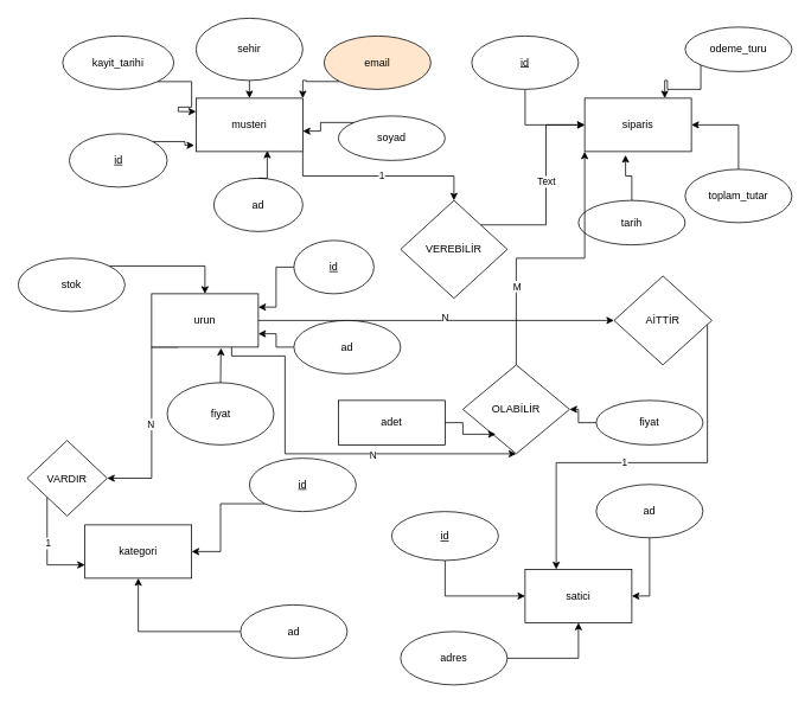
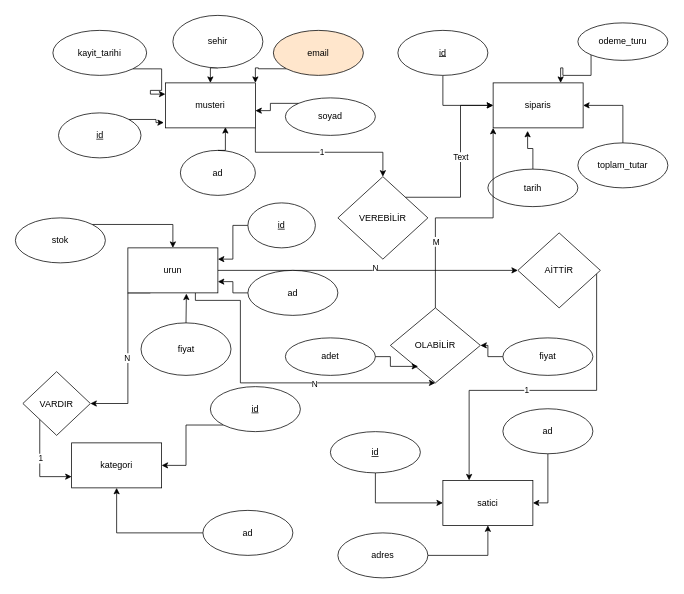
- <mxCell id="12" value="sehir" style="ellipse;whiteSpace=wrap;html=1;" parent="1" vertex="1"><mxGeometry x="220" y="20" width="120" height="70" as="geometry" /></mxCell>
+ <mxCell id="12" value="sehir" style="ellipse;whiteSpace=wrap;html=1;" parent="1" vertex="1"><mxGeometry x="230" y="20" width="120" height="70" as="geometry" /></mxCell>
- <mxCell id="60" value="VEREBİLİR" style="rhombus;whiteSpace=wrap;html=1;" parent="1" vertex="1"><mxGeometry x="450" y="225" width="120" height="110" as="geometry" /></mxCell>
+ <mxCell id="60" value="VEREBİLİR" style="rhombus;whiteSpace=wrap;html=1;" parent="1" vertex="1"><mxGeometry x="450" y="235" width="120" height="110" as="geometry" /></mxCell>
- <mxCell id="64" value="adet" style="whiteSpace=wrap;html=1;rounded=0;" parent="1" vertex="1"><mxGeometry x="380" y="450" width="120" height="50" as="geometry" /></mxCell>
+ <mxCell id="64" value="adet" style="ellipse;whiteSpace=wrap;html=1;" parent="1" vertex="1"><mxGeometry x="380" y="450" width="120" height="50" as="geometry" /></mxCell>
